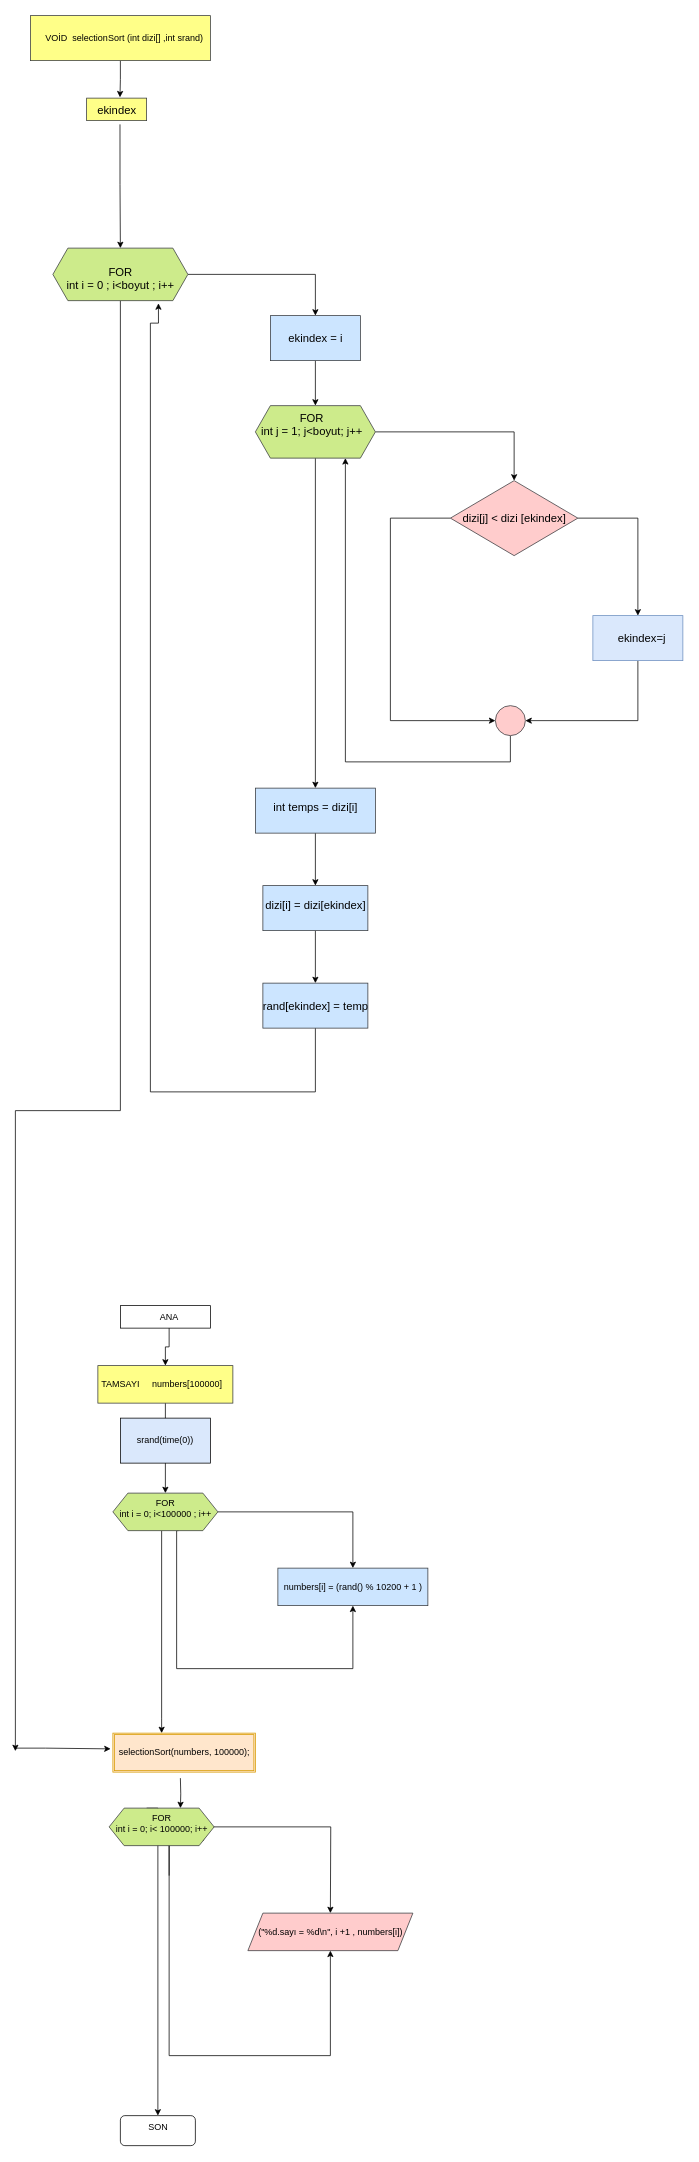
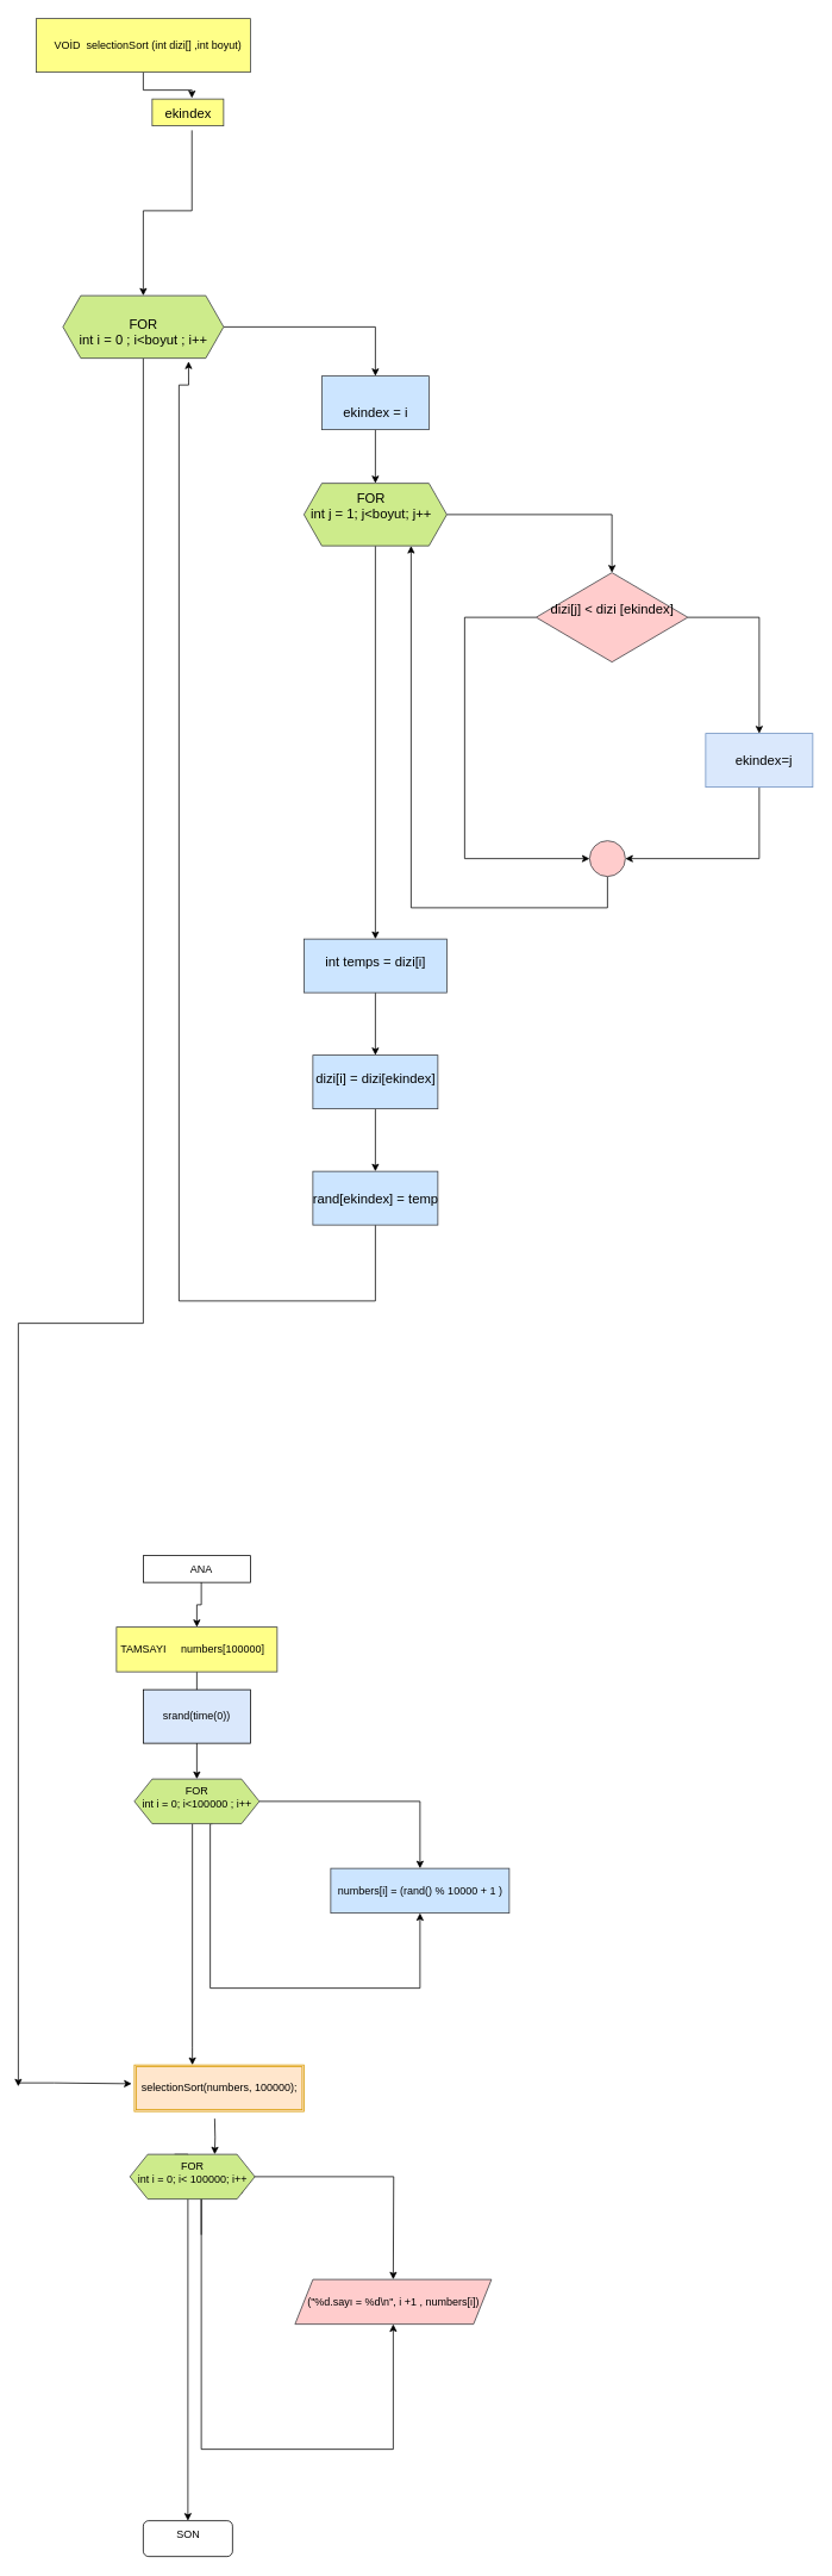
- <mxCell id="4" value="VOİD&amp;nbsp; selectionSort (int dizi[] ,int srand)" style="text;html=1;resizable=0;autosize=1;align=center;verticalAlign=middle;points=[];fillColor=none;strokeColor=none;rounded=0;" parent="1" vertex="1"><mxGeometry x="50" y="35" width="230" height="30" as="geometry" /></mxCell>
+ <mxCell id="4" value="VOİD&amp;nbsp; selectionSort (int dizi[] ,int boyut)" style="text;html=1;resizable=0;autosize=1;align=center;verticalAlign=middle;points=[];fillColor=none;strokeColor=none;rounded=0;" parent="1" vertex="1"><mxGeometry x="50" y="35" width="230" height="30" as="geometry" /></mxCell>
- <mxCell id="54" value="&lt;span style=&quot;font-size: 15px;&quot;&gt;ekindex&lt;/span&gt;" style="text;html=1;resizable=0;autosize=1;align=center;verticalAlign=middle;points=[];fillColor=#ffff88;strokeColor=#36393d;rounded=0;" parent="1" vertex="1"><mxGeometry x="115" y="130" width="80" height="30" as="geometry" /></mxCell>
+ <mxCell id="54" value="&lt;span style=&quot;font-size: 15px;&quot;&gt;ekindex&lt;/span&gt;" style="text;html=1;resizable=0;autosize=1;align=center;verticalAlign=middle;points=[];fillColor=#ffff88;strokeColor=#36393d;rounded=0;" parent="1" vertex="1"><mxGeometry x="170" y="110" width="80" height="30" as="geometry" /></mxCell>
- <mxCell id="56" value="ekindex = i" style="text;html=1;resizable=0;autosize=1;align=center;verticalAlign=middle;points=[];fillColor=none;strokeColor=none;rounded=0;fontSize=15;" parent="1" vertex="1"><mxGeometry x="370" y="435" width="100" height="30" as="geometry" /></mxCell>
+ <mxCell id="56" value="ekindex = i" style="text;html=1;resizable=0;autosize=1;align=center;verticalAlign=middle;points=[];fillColor=none;strokeColor=none;rounded=0;fontSize=15;" parent="1" vertex="1"><mxGeometry x="370" y="445" width="100" height="30" as="geometry" /></mxCell>
- <mxCell id="58" value="dizi[j] &amp;lt; dizi [ekindex]" style="text;html=1;resizable=0;autosize=1;align=center;verticalAlign=middle;points=[];fillColor=none;strokeColor=none;rounded=0;fontSize=15;" parent="1" vertex="1"><mxGeometry x="605" y="675" width="160" height="30" as="geometry" /></mxCell>
+ <mxCell id="58" value="dizi[j] &amp;lt; dizi [ekindex]" style="text;html=1;resizable=0;autosize=1;align=center;verticalAlign=middle;points=[];fillColor=none;strokeColor=none;rounded=0;fontSize=15;" parent="1" vertex="1"><mxGeometry x="605" y="665" width="160" height="30" as="geometry" /></mxCell>
- <mxCell id="38" value="numbers[i] = (rand() % 10200 + 1 )" style="text;html=1;resizable=0;autosize=1;align=center;verticalAlign=middle;points=[];fillColor=none;strokeColor=none;rounded=0;" parent="1" vertex="1"><mxGeometry x="365" y="2100" width="210" height="30" as="geometry" /></mxCell>
+ <mxCell id="38" value="numbers[i] = (rand() % 10000 + 1 )" style="text;html=1;resizable=0;autosize=1;align=center;verticalAlign=middle;points=[];fillColor=none;strokeColor=none;rounded=0;" parent="1" vertex="1"><mxGeometry x="365" y="2100" width="210" height="30" as="geometry" /></mxCell>
